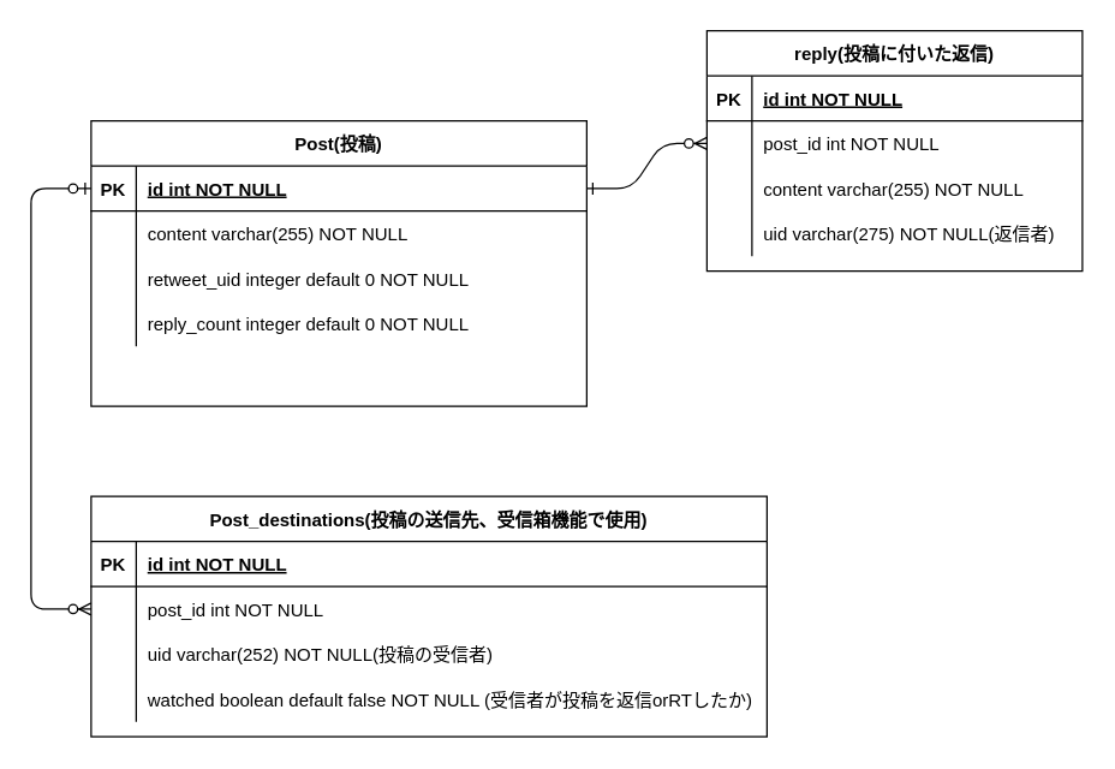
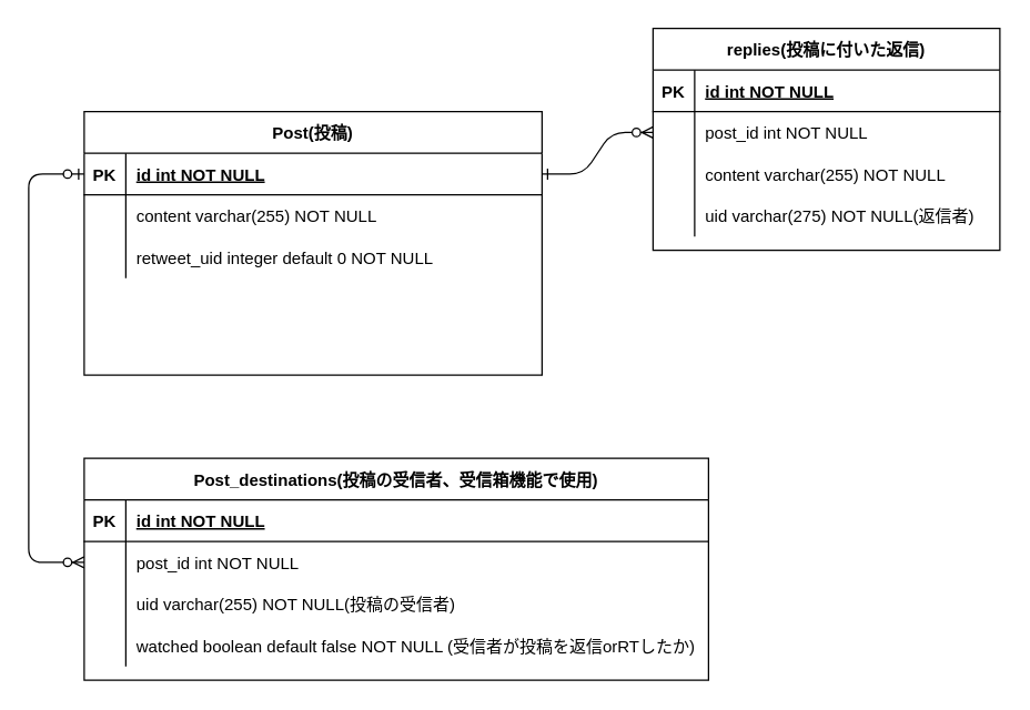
- <mxCell id="3" value="reply(投稿に付いた返信)" style="shape=table;startSize=30;container=1;collapsible=1;childLayout=tableLayout;fixedRows=1;rowLines=0;fontStyle=1;align=center;resizeLast=1;" parent="1" vertex="1"><mxGeometry x="470" y="20" width="250" height="160" as="geometry" /></mxCell>
+ <mxCell id="3" value="replies(投稿に付いた返信)" style="shape=table;startSize=30;container=1;collapsible=1;childLayout=tableLayout;fixedRows=1;rowLines=0;fontStyle=1;align=center;resizeLast=1;" parent="1" vertex="1"><mxGeometry x="470" y="20" width="250" height="160" as="geometry" /></mxCell>
- <mxCell id="27" value="reply_count integer default 0 NOT NULL" style="shape=partialRectangle;overflow=hidden;connectable=0;fillColor=none;top=0;left=0;bottom=0;right=0;align=left;spacingLeft=6;" vertex="1" parent="25"><mxGeometry x="30" width="300" height="30" as="geometry" /></mxCell>
- <mxCell id="30" value="Post_destinations(投稿の送信先、受信箱機能で使用)" style="shape=table;startSize=30;container=1;collapsible=1;childLayout=tableLayout;fixedRows=1;rowLines=0;fontStyle=1;align=center;resizeLast=1;" vertex="1" parent="1"><mxGeometry x="60" y="330" width="450" height="160" as="geometry" /></mxCell>
+ <mxCell id="30" value="Post_destinations(投稿の受信者、受信箱機能で使用)" style="shape=table;startSize=30;container=1;collapsible=1;childLayout=tableLayout;fixedRows=1;rowLines=0;fontStyle=1;align=center;resizeLast=1;" vertex="1" parent="1"><mxGeometry x="60" y="330" width="450" height="160" as="geometry" /></mxCell>
- <mxCell id="39" value="uid varchar(252) NOT NULL(投稿の受信者)" style="shape=partialRectangle;connectable=0;fillColor=none;top=0;left=0;bottom=0;right=0;align=left;spacingLeft=6;overflow=hidden;" vertex="1" parent="37"><mxGeometry x="30" width="420" height="30" as="geometry" /></mxCell>
+ <mxCell id="39" value="uid varchar(255) NOT NULL(投稿の受信者)" style="shape=partialRectangle;connectable=0;fillColor=none;top=0;left=0;bottom=0;right=0;align=left;spacingLeft=6;overflow=hidden;" vertex="1" parent="37"><mxGeometry x="30" width="420" height="30" as="geometry" /></mxCell>
